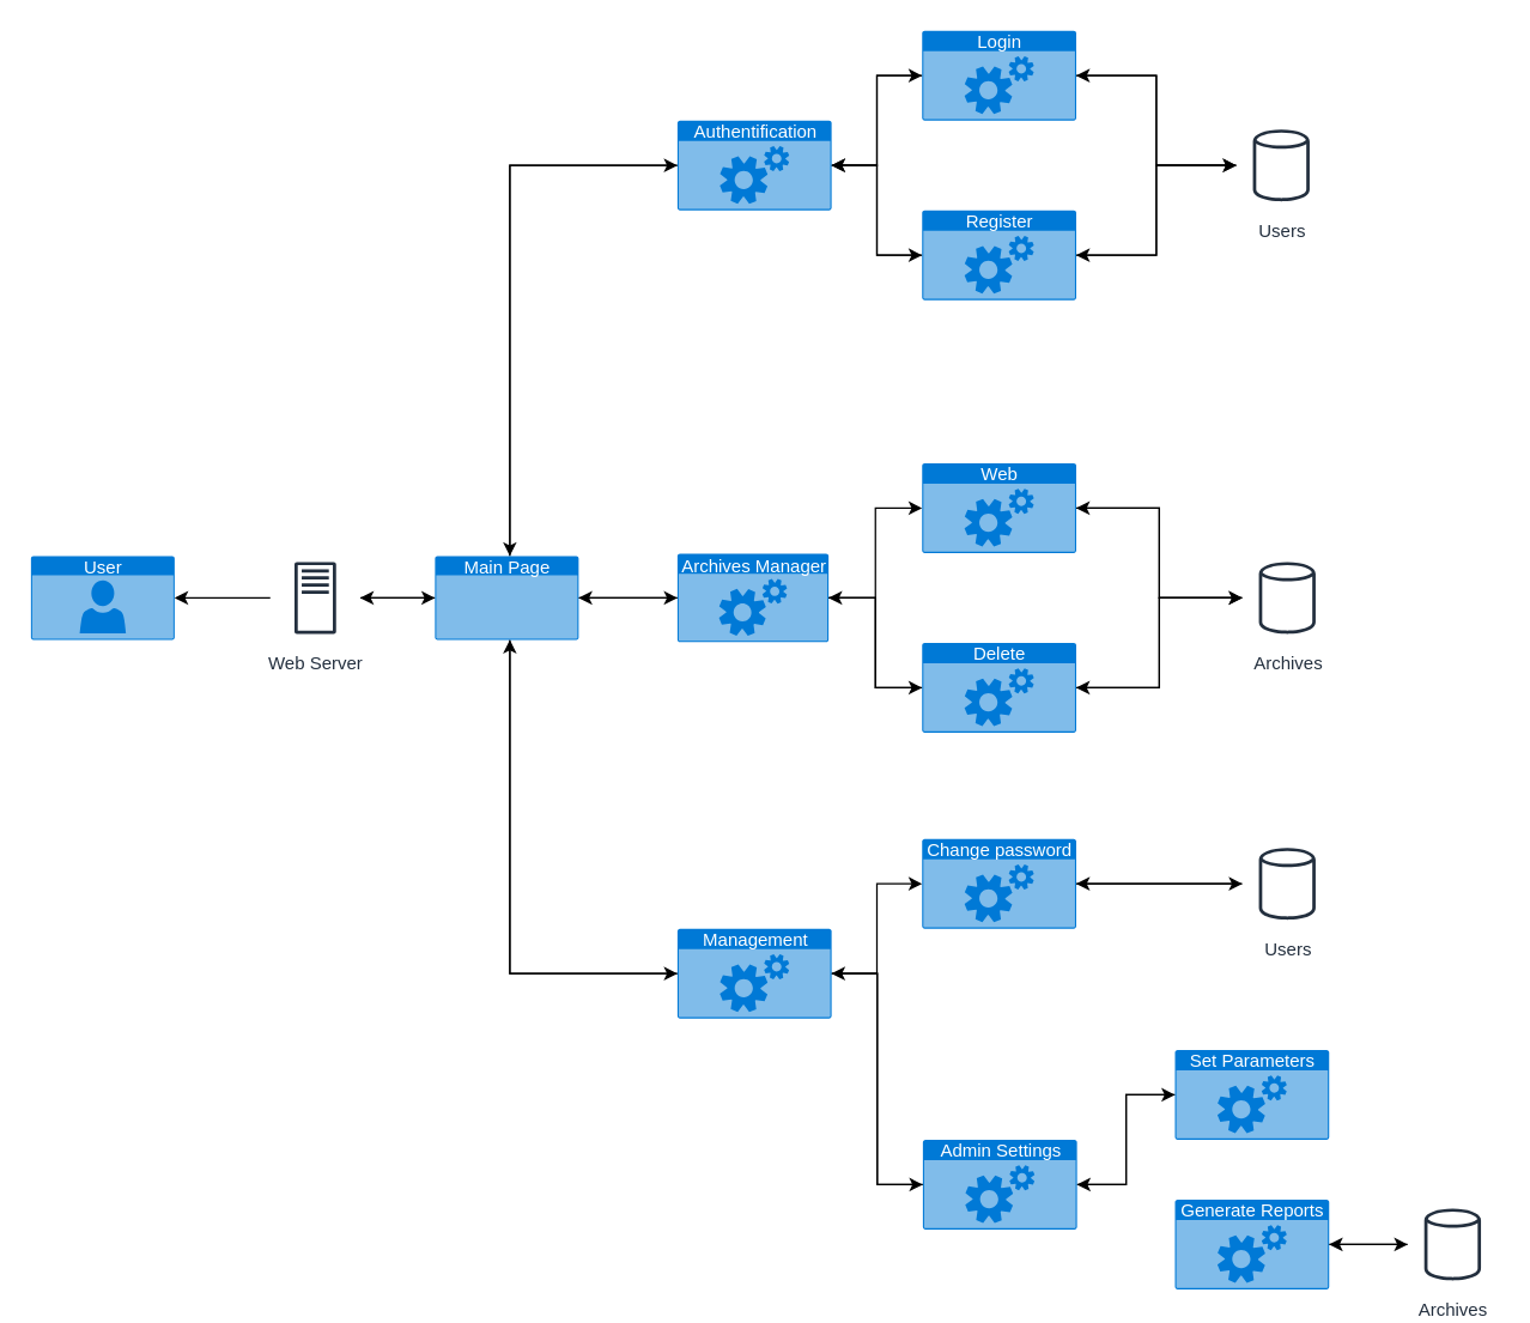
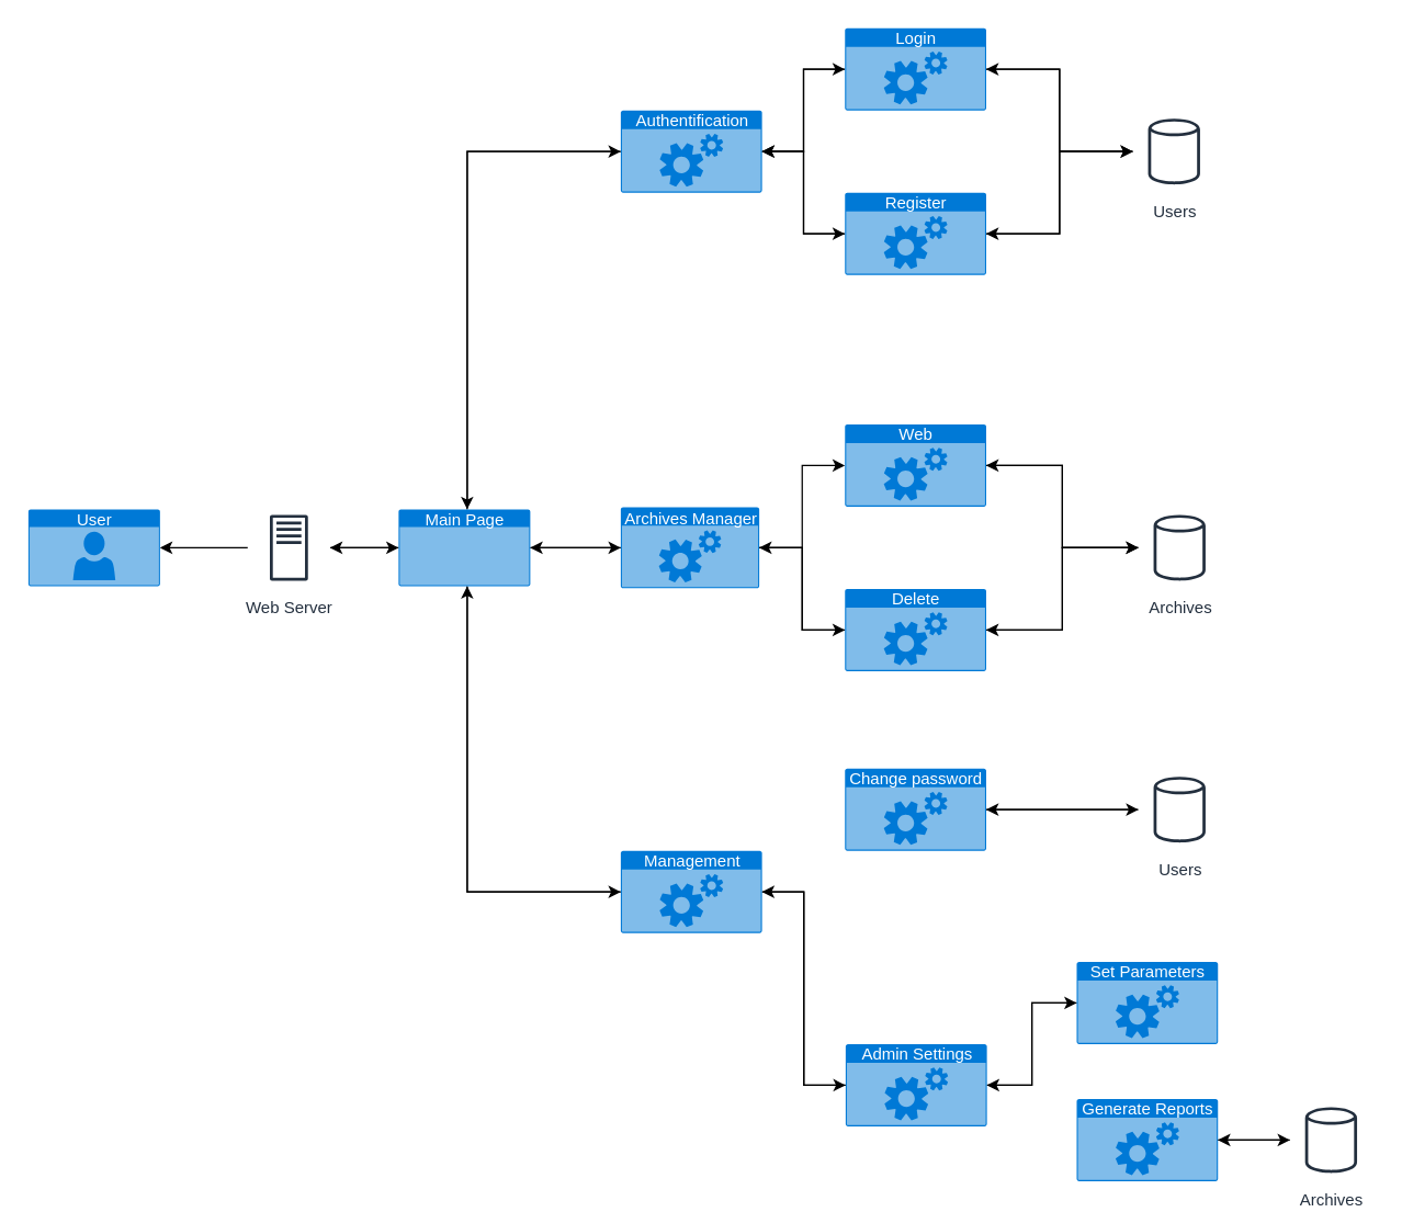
- <mxCell id="29" style="edgeStyle=orthogonalEdgeStyle;rounded=0;orthogonalLoop=1;jettySize=auto;html=1;entryX=0;entryY=0.5;entryDx=0;entryDy=0;entryPerimeter=0;" edge="1" parent="1" source="31" target="41"><mxGeometry relative="1" as="geometry" /></mxCell>
